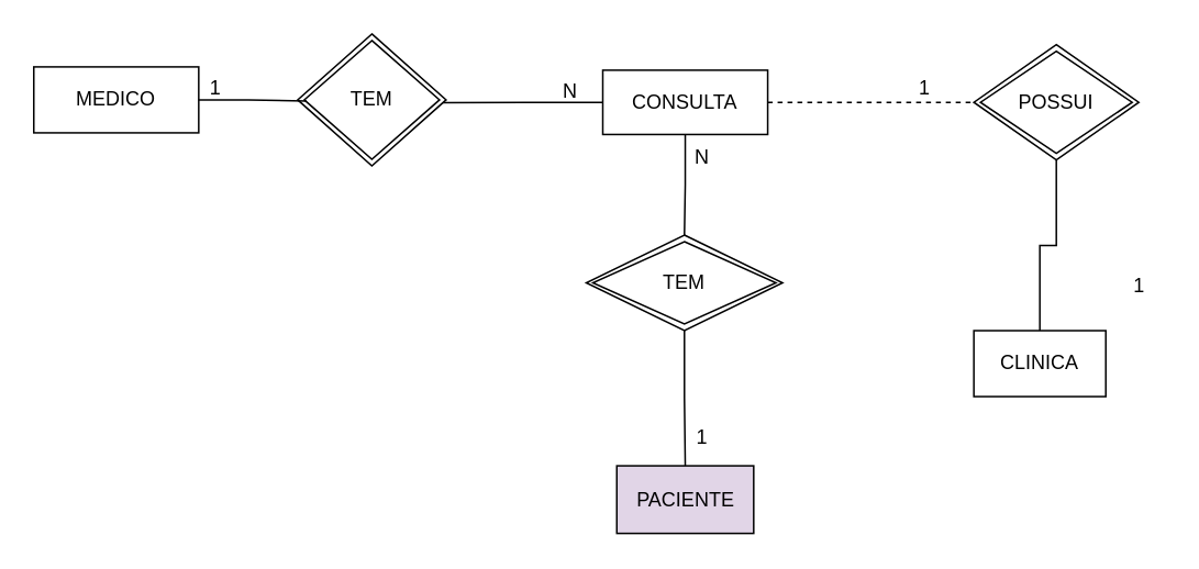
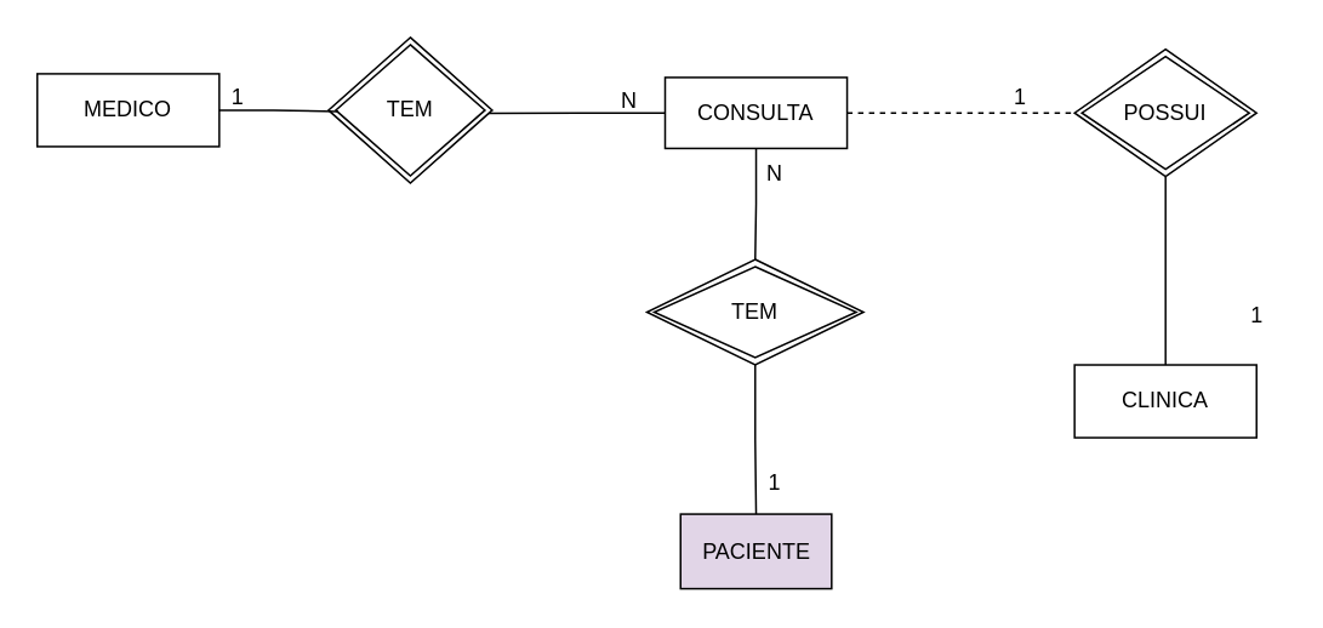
- <mxCell id="9" value="CLINICA" style="whiteSpace=wrap;html=1;align=center;" parent="1" vertex="1"><mxGeometry x="590" y="200" width="80" height="40" as="geometry" /></mxCell>
+ <mxCell id="9" value="CLINICA" style="whiteSpace=wrap;html=1;align=center;" parent="1" vertex="1"><mxGeometry x="590" y="200" width="100" height="40" as="geometry" /></mxCell>
